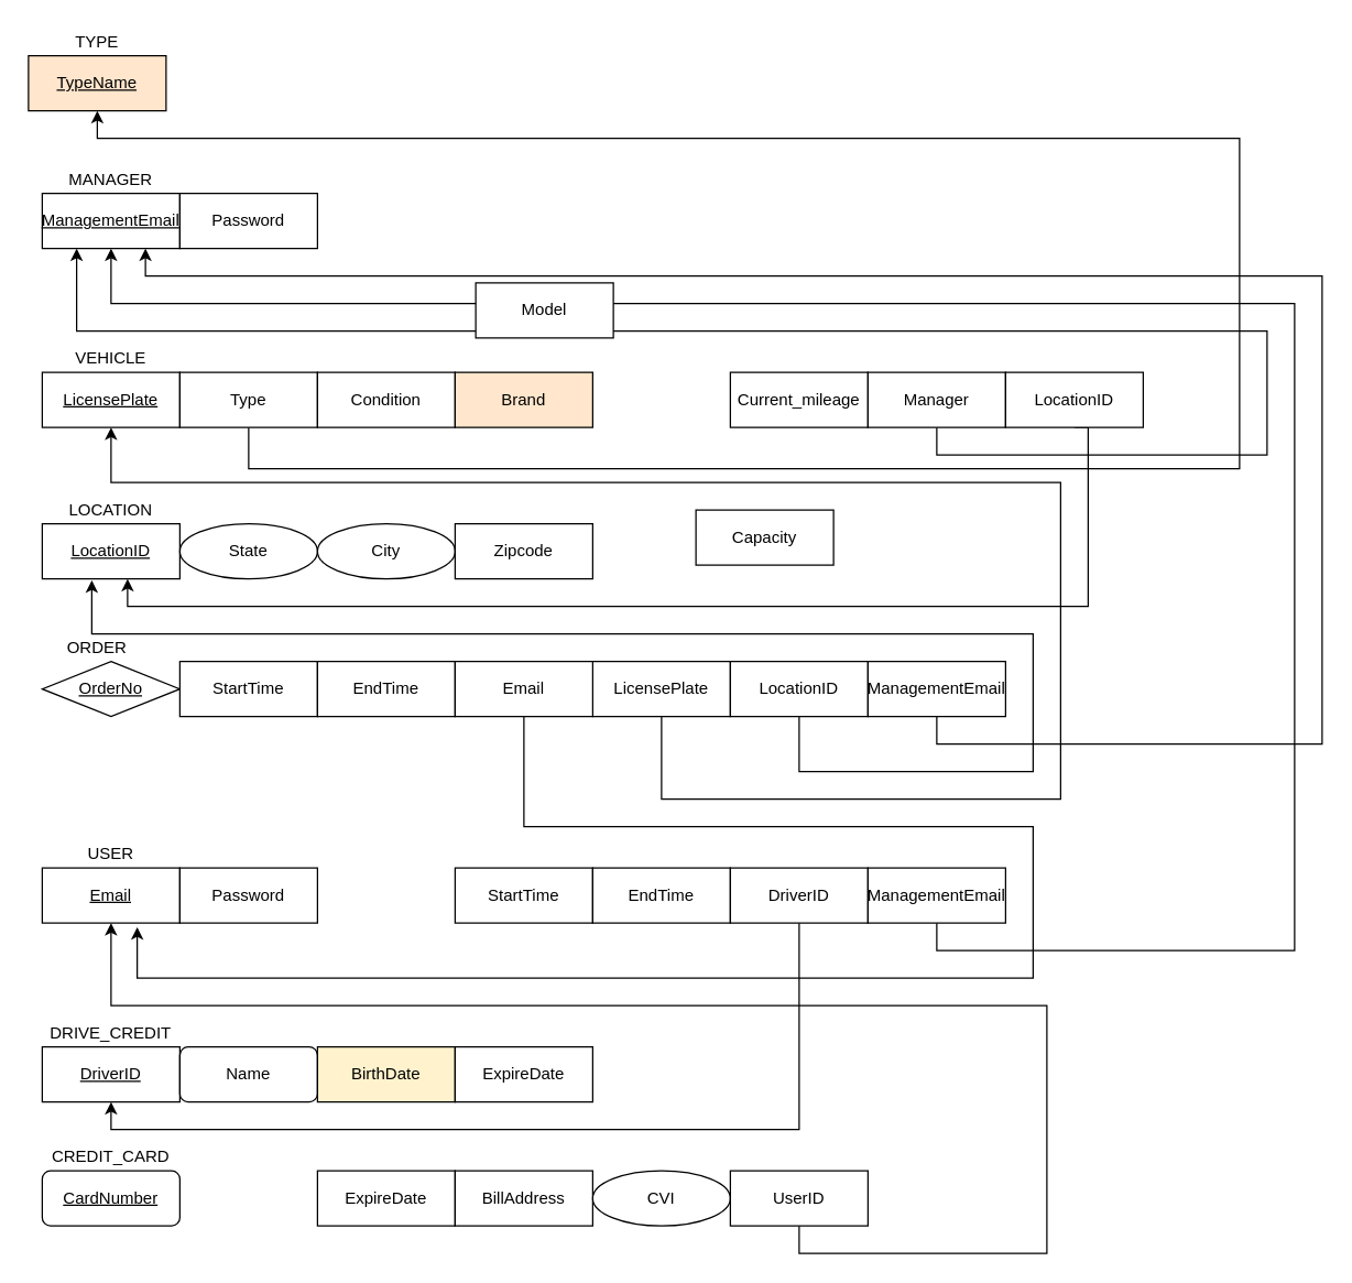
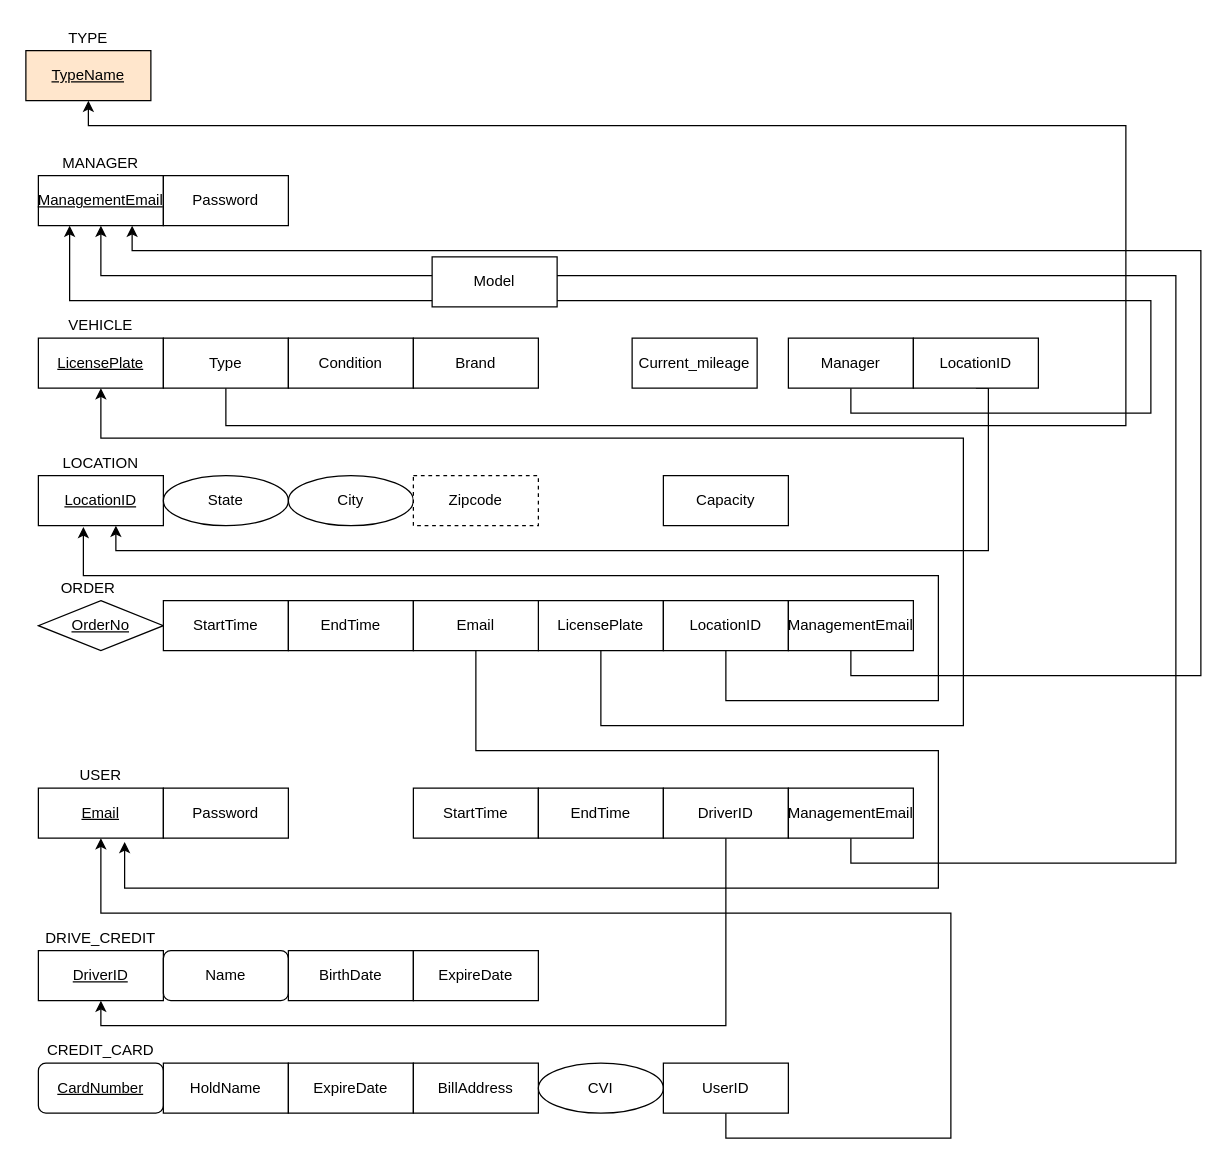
- <mxCell id="68" value="Brand" style="rounded=0;whiteSpace=wrap;html=1;fillColor=#ffe6cc;" parent="1" vertex="1"><mxGeometry x="330" y="270" width="100" height="40" as="geometry" /></mxCell>
+ <mxCell id="68" value="Brand" style="rounded=0;whiteSpace=wrap;html=1;" parent="1" vertex="1"><mxGeometry x="330" y="270" width="100" height="40" as="geometry" /></mxCell>
- <mxCell id="65" value="Current_mileage" style="rounded=0;whiteSpace=wrap;html=1;" parent="1" vertex="1"><mxGeometry x="530" y="270" width="100" height="40" as="geometry" /></mxCell>
+ <mxCell id="65" value="Current_mileage" style="rounded=0;whiteSpace=wrap;html=1;" parent="1" vertex="1"><mxGeometry x="505" y="270" width="100" height="40" as="geometry" /></mxCell>
- <mxCell id="39" value="Capacity" style="rounded=0;whiteSpace=wrap;html=1;" parent="34" vertex="1"><mxGeometry x="475" y="10" width="100" height="40" as="geometry" /></mxCell>
+ <mxCell id="39" value="Capacity" style="rounded=0;whiteSpace=wrap;html=1;" parent="34" vertex="1"><mxGeometry x="500" y="20" width="100" height="40" as="geometry" /></mxCell>
- <mxCell id="38" value="Zipcode" style="rounded=0;whiteSpace=wrap;html=1;" parent="34" vertex="1"><mxGeometry x="300" y="20" width="100" height="40" as="geometry" /></mxCell>
+ <mxCell id="38" value="Zipcode" style="rounded=0;whiteSpace=wrap;html=1;dashed=1;" parent="34" vertex="1"><mxGeometry x="300" y="20" width="100" height="40" as="geometry" /></mxCell>
- <mxCell id="29" value="BirthDate" style="rounded=0;whiteSpace=wrap;html=1;fillColor=#fff2cc;" parent="26" vertex="1"><mxGeometry x="200" y="20" width="100" height="40" as="geometry" /></mxCell>
+ <mxCell id="29" value="BirthDate" style="rounded=0;whiteSpace=wrap;html=1;" parent="26" vertex="1"><mxGeometry x="200" y="20" width="100" height="40" as="geometry" /></mxCell>
+ <mxCell id="11" value="HoldName" style="rounded=0;whiteSpace=wrap;html=1;" parent="9" vertex="1"><mxGeometry x="100" y="20" width="100" height="40" as="geometry" /></mxCell>
